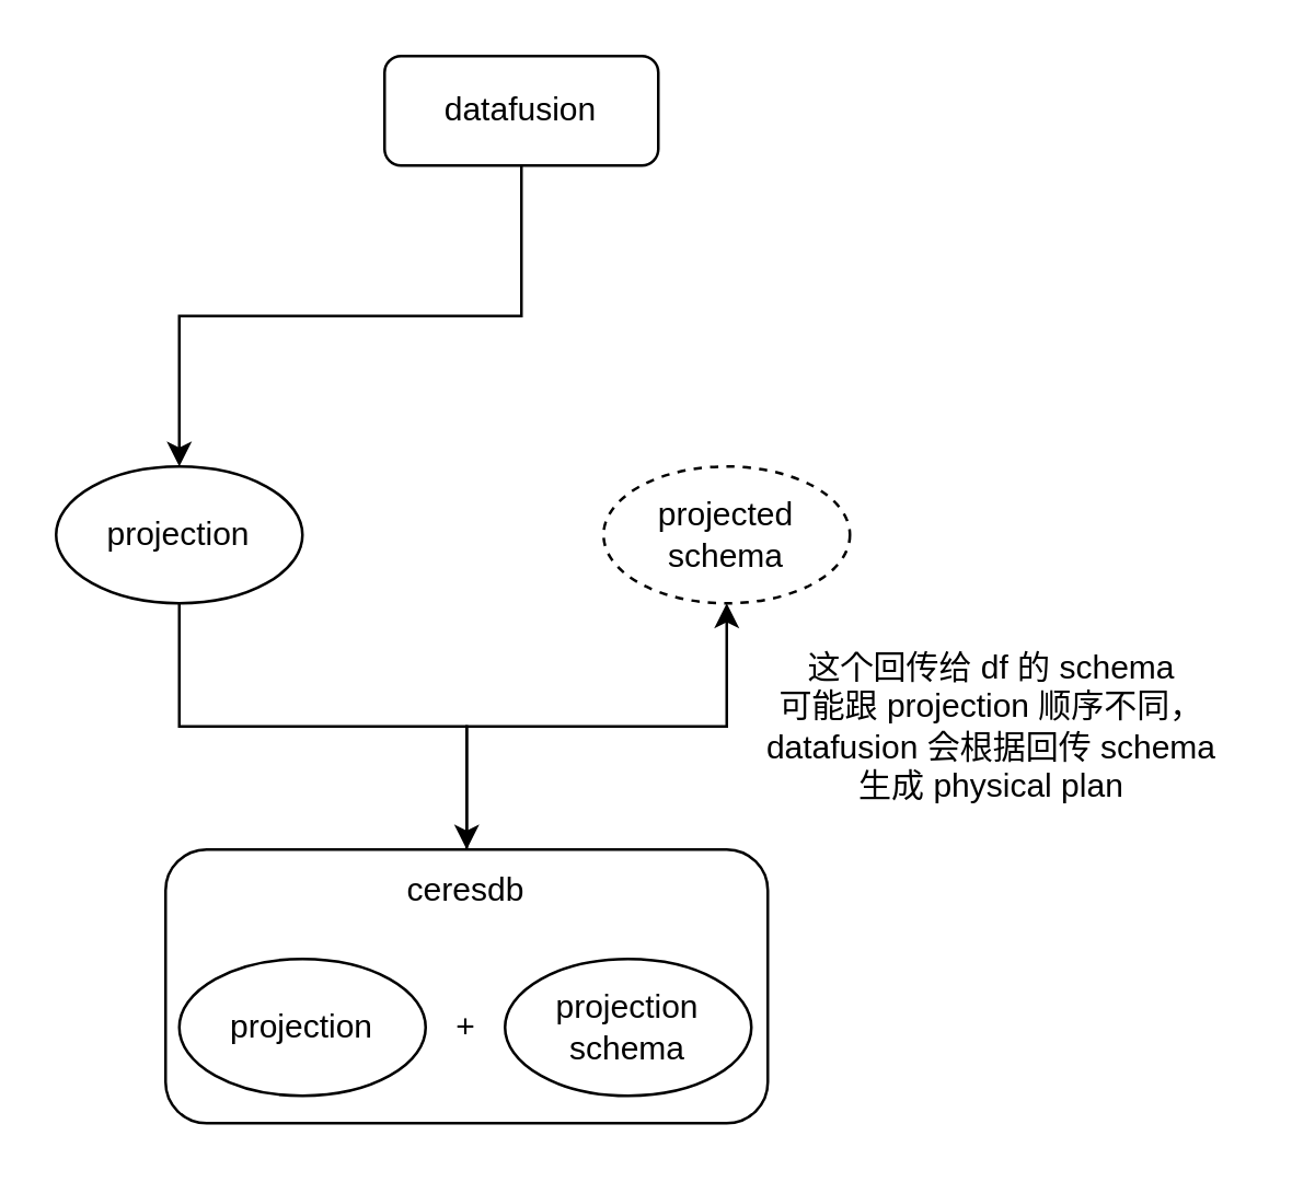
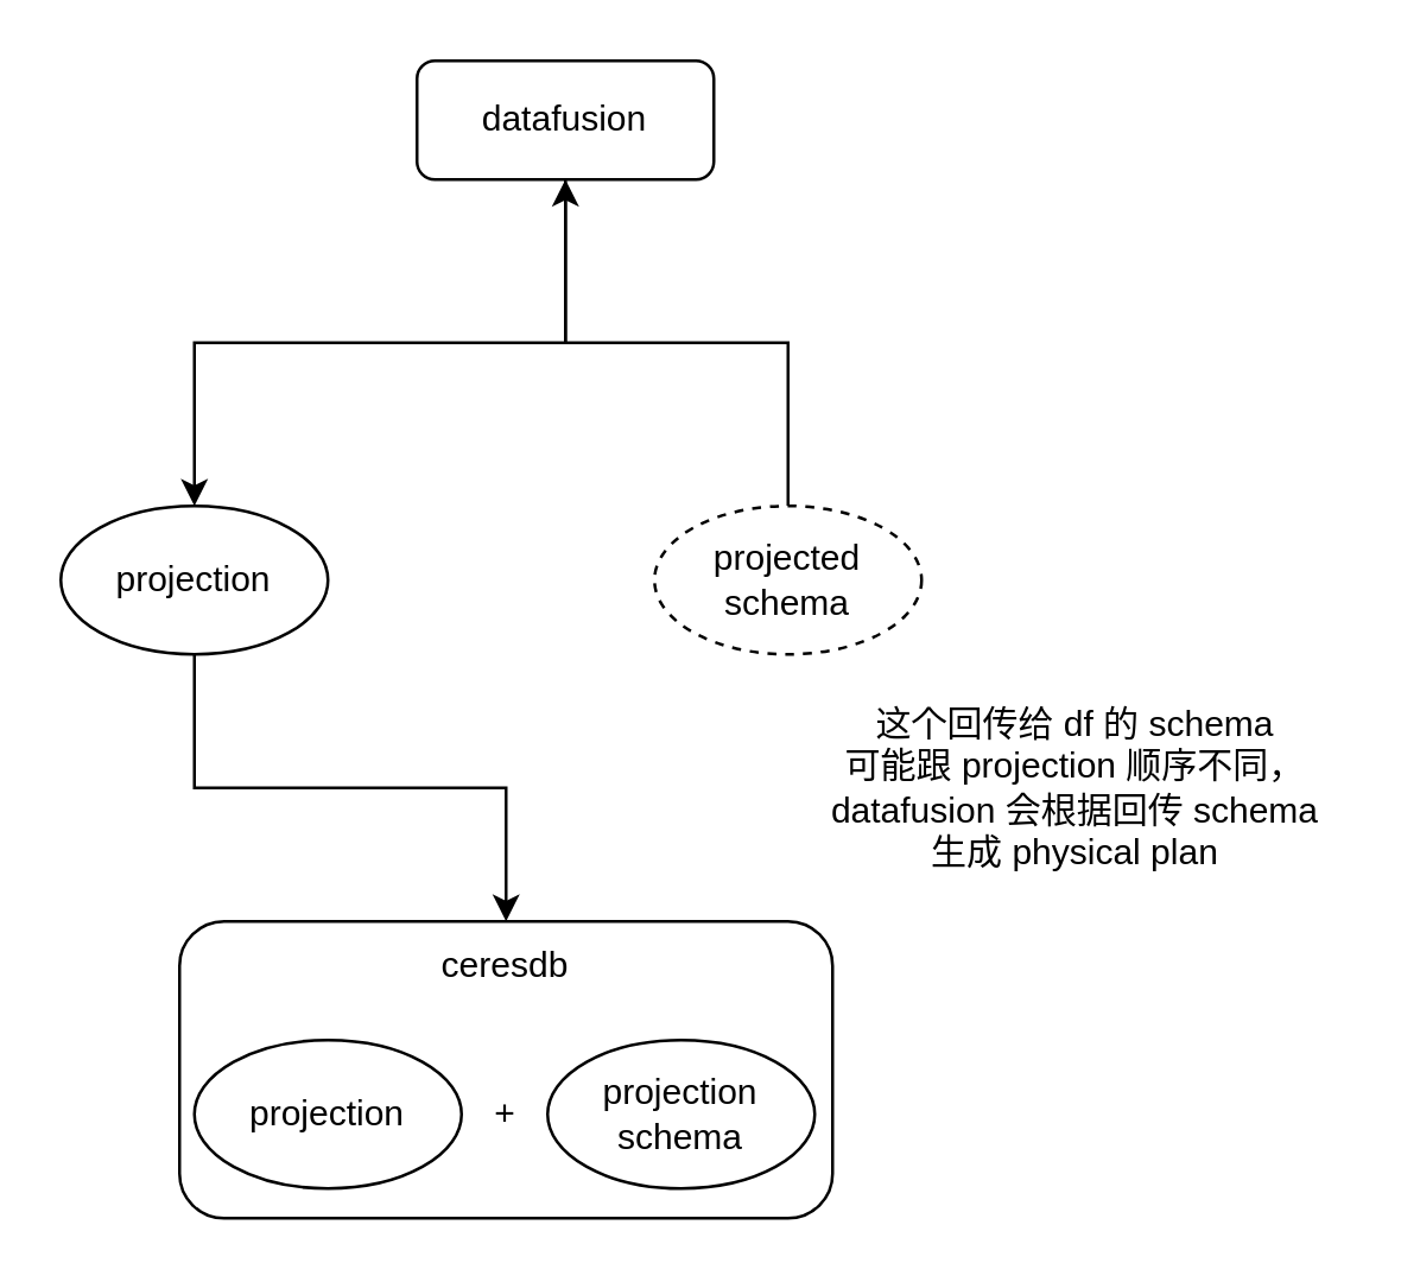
+ <mxCell id="12" style="edgeStyle=orthogonalEdgeStyle;rounded=0;orthogonalLoop=1;jettySize=auto;html=1;exitX=0.5;exitY=0;exitDx=0;exitDy=0;" edge="1" parent="1" source="13" target="3"><mxGeometry relative="1" as="geometry" /></mxCell>
- <mxCell id="7" style="edgeStyle=orthogonalEdgeStyle;rounded=0;orthogonalLoop=1;jettySize=auto;html=1;exitX=0.5;exitY=0;exitDx=0;exitDy=0;entryX=0.5;entryY=1;entryDx=0;entryDy=0;" edge="1" parent="1" source="8" target="13"><mxGeometry relative="1" as="geometry" /></mxCell>
